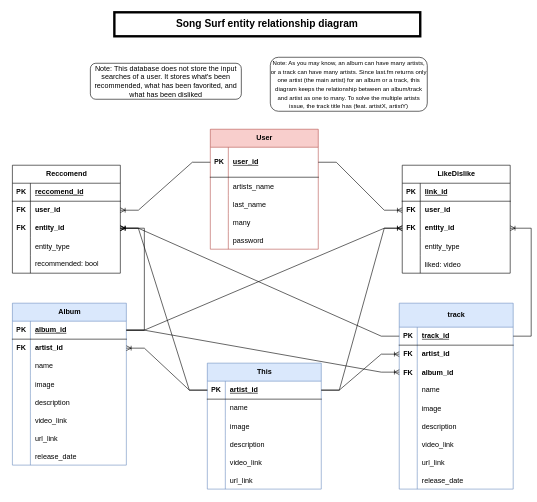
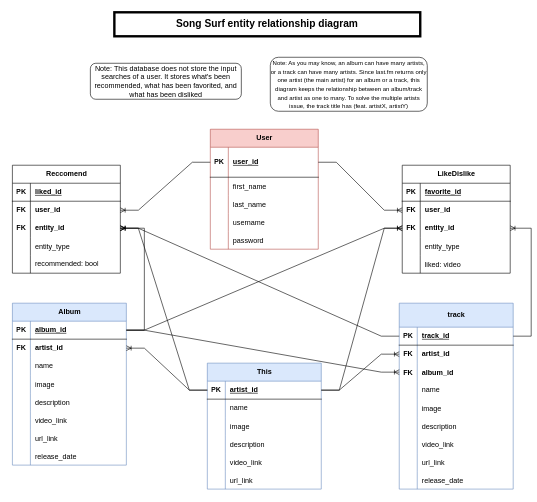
- <mxCell id="8" value="artists_name" style="shape=partialRectangle;connectable=0;fillColor=none;top=0;left=0;bottom=0;right=0;align=left;spacingLeft=6;overflow=hidden;" vertex="1" parent="6"><mxGeometry x="30" width="150" height="30" as="geometry"><mxRectangle width="150" height="30" as="alternateBounds" /></mxGeometry></mxCell>
+ <mxCell id="8" value="first_name" style="shape=partialRectangle;connectable=0;fillColor=none;top=0;left=0;bottom=0;right=0;align=left;spacingLeft=6;overflow=hidden;" vertex="1" parent="6"><mxGeometry x="30" width="150" height="30" as="geometry"><mxRectangle width="150" height="30" as="alternateBounds" /></mxGeometry></mxCell>
- <mxCell id="21" value="reccomend_id" style="shape=partialRectangle;connectable=0;fillColor=none;top=0;left=0;bottom=0;right=0;align=left;spacingLeft=6;fontStyle=5;overflow=hidden;whiteSpace=wrap;html=1;" parent="19" vertex="1"><mxGeometry x="30" width="150" height="30" as="geometry"><mxRectangle width="150" height="30" as="alternateBounds" /></mxGeometry></mxCell>
+ <mxCell id="21" value="liked_id" style="shape=partialRectangle;connectable=0;fillColor=none;top=0;left=0;bottom=0;right=0;align=left;spacingLeft=6;fontStyle=5;overflow=hidden;whiteSpace=wrap;html=1;" parent="19" vertex="1"><mxGeometry x="30" width="150" height="30" as="geometry"><mxRectangle width="150" height="30" as="alternateBounds" /></mxGeometry></mxCell>
- <mxCell id="120" value="link_id" style="shape=partialRectangle;connectable=0;fillColor=none;top=0;left=0;bottom=0;right=0;align=left;spacingLeft=6;fontStyle=5;overflow=hidden;whiteSpace=wrap;html=1;" parent="118" vertex="1"><mxGeometry x="30" width="150" height="30" as="geometry"><mxRectangle width="150" height="30" as="alternateBounds" /></mxGeometry></mxCell>
+ <mxCell id="120" value="favorite_id" style="shape=partialRectangle;connectable=0;fillColor=none;top=0;left=0;bottom=0;right=0;align=left;spacingLeft=6;fontStyle=5;overflow=hidden;whiteSpace=wrap;html=1;" parent="118" vertex="1"><mxGeometry x="30" width="150" height="30" as="geometry"><mxRectangle width="150" height="30" as="alternateBounds" /></mxGeometry></mxCell>
- <mxCell id="14" value="many" style="shape=partialRectangle;connectable=0;fillColor=none;top=0;left=0;bottom=0;right=0;align=left;spacingLeft=6;overflow=hidden;" parent="12" vertex="1"><mxGeometry x="30" width="150" height="30" as="geometry"><mxRectangle width="150" height="30" as="alternateBounds" /></mxGeometry></mxCell>
+ <mxCell id="14" value="username" style="shape=partialRectangle;connectable=0;fillColor=none;top=0;left=0;bottom=0;right=0;align=left;spacingLeft=6;overflow=hidden;" parent="12" vertex="1"><mxGeometry x="30" width="150" height="30" as="geometry"><mxRectangle width="150" height="30" as="alternateBounds" /></mxGeometry></mxCell>
